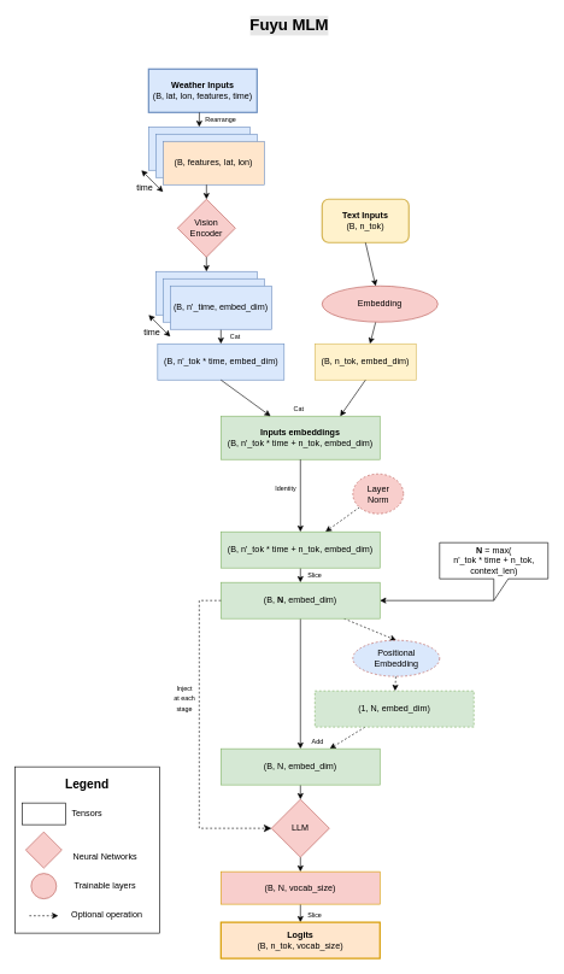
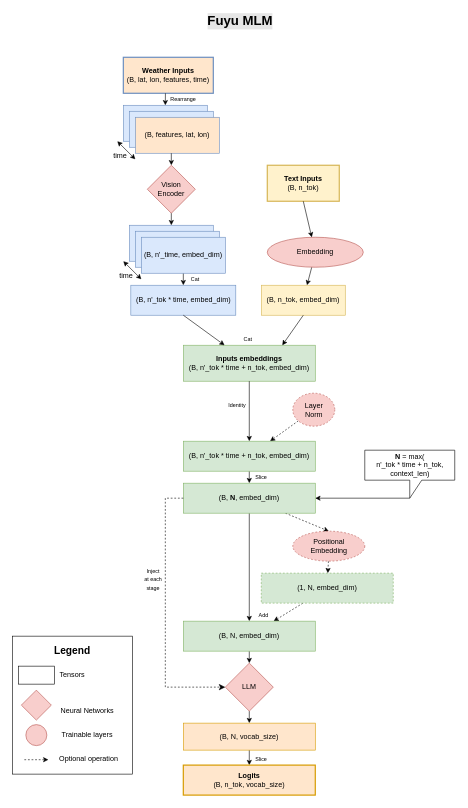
- <mxCell id="2" value="&lt;b&gt;Weather Inputs&lt;/b&gt;&lt;div&gt;(B, lat, lon, features, time)&lt;/div&gt;" style="rounded=0;whiteSpace=wrap;html=1;fillColor=#dae8fc;strokeColor=#6c8ebf;strokeWidth=2;" parent="1" vertex="1"><mxGeometry x="205" y="95" width="150" height="60" as="geometry" /></mxCell>
+ <mxCell id="2" value="&lt;b&gt;Weather Inputs&lt;/b&gt;&lt;div&gt;(B, lat, lon, features, time)&lt;/div&gt;" style="rounded=0;whiteSpace=wrap;html=1;fillColor=#ffe6cc;strokeColor=#6c8ebf;strokeWidth=2;" parent="1" vertex="1"><mxGeometry x="205" y="95" width="150" height="60" as="geometry" /></mxCell>
- <mxCell id="3" value="&lt;b&gt;Text Inputs&lt;/b&gt;&lt;div&gt;(B, n_tok)&lt;/div&gt;" style="whiteSpace=wrap;html=1;fillColor=#fff2cc;strokeColor=#d6b656;strokeWidth=2;rounded=1;" parent="1" vertex="1"><mxGeometry x="445" y="275" width="120" height="60" as="geometry" /></mxCell>
+ <mxCell id="3" value="&lt;b&gt;Text Inputs&lt;/b&gt;&lt;div&gt;(B, n_tok)&lt;/div&gt;" style="rounded=0;whiteSpace=wrap;html=1;fillColor=#fff2cc;strokeColor=#d6b656;strokeWidth=2;" parent="1" vertex="1"><mxGeometry x="445" y="275" width="120" height="60" as="geometry" /></mxCell>
- <mxCell id="38" value="Positional&lt;div&gt;Embedding&lt;/div&gt;" style="ellipse;whiteSpace=wrap;html=1;fillColor=#dae8fc;strokeColor=#b85450;dashed=1;" parent="1" vertex="1"><mxGeometry x="487.5" y="885" width="120" height="50" as="geometry" /></mxCell>
+ <mxCell id="38" value="Positional&lt;div&gt;Embedding&lt;/div&gt;" style="ellipse;whiteSpace=wrap;html=1;fillColor=#f8cecc;strokeColor=#b85450;dashed=1;" parent="1" vertex="1"><mxGeometry x="487.5" y="885" width="120" height="50" as="geometry" /></mxCell>
- <mxCell id="51" value="&lt;div&gt;&lt;span style=&quot;background-color: transparent;&quot;&gt;(B,&amp;nbsp;&lt;/span&gt;&lt;span style=&quot;background-color: transparent;&quot;&gt;N, vocab_size)&lt;/span&gt;&lt;/div&gt;" style="rounded=0;whiteSpace=wrap;html=1;fillColor=#f8cecc;strokeColor=#d79b00;" parent="1" vertex="1"><mxGeometry x="305" y="1205" width="220" height="45" as="geometry" /></mxCell>
+ <mxCell id="51" value="&lt;div&gt;&lt;span style=&quot;background-color: transparent;&quot;&gt;(B,&amp;nbsp;&lt;/span&gt;&lt;span style=&quot;background-color: transparent;&quot;&gt;N, vocab_size)&lt;/span&gt;&lt;/div&gt;" style="rounded=0;whiteSpace=wrap;html=1;fillColor=#ffe6cc;strokeColor=#d79b00;" parent="1" vertex="1"><mxGeometry x="305" y="1205" width="220" height="45" as="geometry" /></mxCell>
